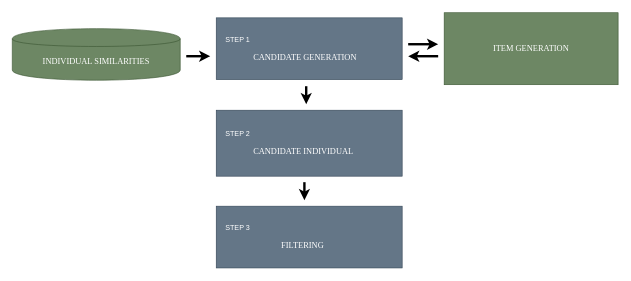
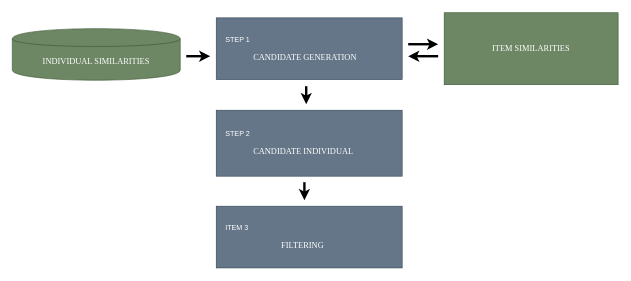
- <mxCell id="6" value="&lt;font face=&quot;Comic Sans MS&quot; style=&quot;font-size: 14px&quot;&gt;ITEM GENERATION&lt;/font&gt;" style="rounded=0;whiteSpace=wrap;html=1;fillColor=#6d8764;strokeColor=#3A5431;fontColor=#ffffff;" vertex="1" parent="1"><mxGeometry x="740" y="20.5" width="290" height="120" as="geometry" /></mxCell>
+ <mxCell id="6" value="&lt;font face=&quot;Comic Sans MS&quot; style=&quot;font-size: 14px&quot;&gt;ITEM SIMILARITIES&lt;/font&gt;" style="rounded=0;whiteSpace=wrap;html=1;fillColor=#6d8764;strokeColor=#3A5431;fontColor=#ffffff;" vertex="1" parent="1"><mxGeometry x="740" y="20.5" width="290" height="120" as="geometry" /></mxCell>
- <mxCell id="5" value="&amp;nbsp; &amp;nbsp; STEP 3&lt;br&gt;&lt;br&gt;&amp;nbsp; &amp;nbsp; &amp;nbsp; &amp;nbsp; &amp;nbsp; &amp;nbsp; &amp;nbsp; &amp;nbsp; &amp;nbsp; &amp;nbsp; &amp;nbsp; &amp;nbsp; &amp;nbsp; &amp;nbsp; &amp;nbsp; &amp;nbsp; &lt;font style=&quot;font-size: 14px&quot; face=&quot;Comic Sans MS&quot;&gt;FILTERING&lt;/font&gt;" style="rounded=0;whiteSpace=wrap;html=1;align=left;fillColor=#647687;strokeColor=#314354;fontColor=#ffffff;" vertex="1" parent="1"><mxGeometry x="360" y="343" width="310" height="103" as="geometry" /></mxCell>
+ <mxCell id="5" value="&amp;nbsp; &amp;nbsp; ITEM 3&lt;br&gt;&lt;br&gt;&amp;nbsp; &amp;nbsp; &amp;nbsp; &amp;nbsp; &amp;nbsp; &amp;nbsp; &amp;nbsp; &amp;nbsp; &amp;nbsp; &amp;nbsp; &amp;nbsp; &amp;nbsp; &amp;nbsp; &amp;nbsp; &amp;nbsp; &amp;nbsp; &lt;font style=&quot;font-size: 14px&quot; face=&quot;Comic Sans MS&quot;&gt;FILTERING&lt;/font&gt;" style="rounded=0;whiteSpace=wrap;html=1;align=left;fillColor=#647687;strokeColor=#314354;fontColor=#ffffff;" vertex="1" parent="1"><mxGeometry x="360" y="343" width="310" height="103" as="geometry" /></mxCell>
